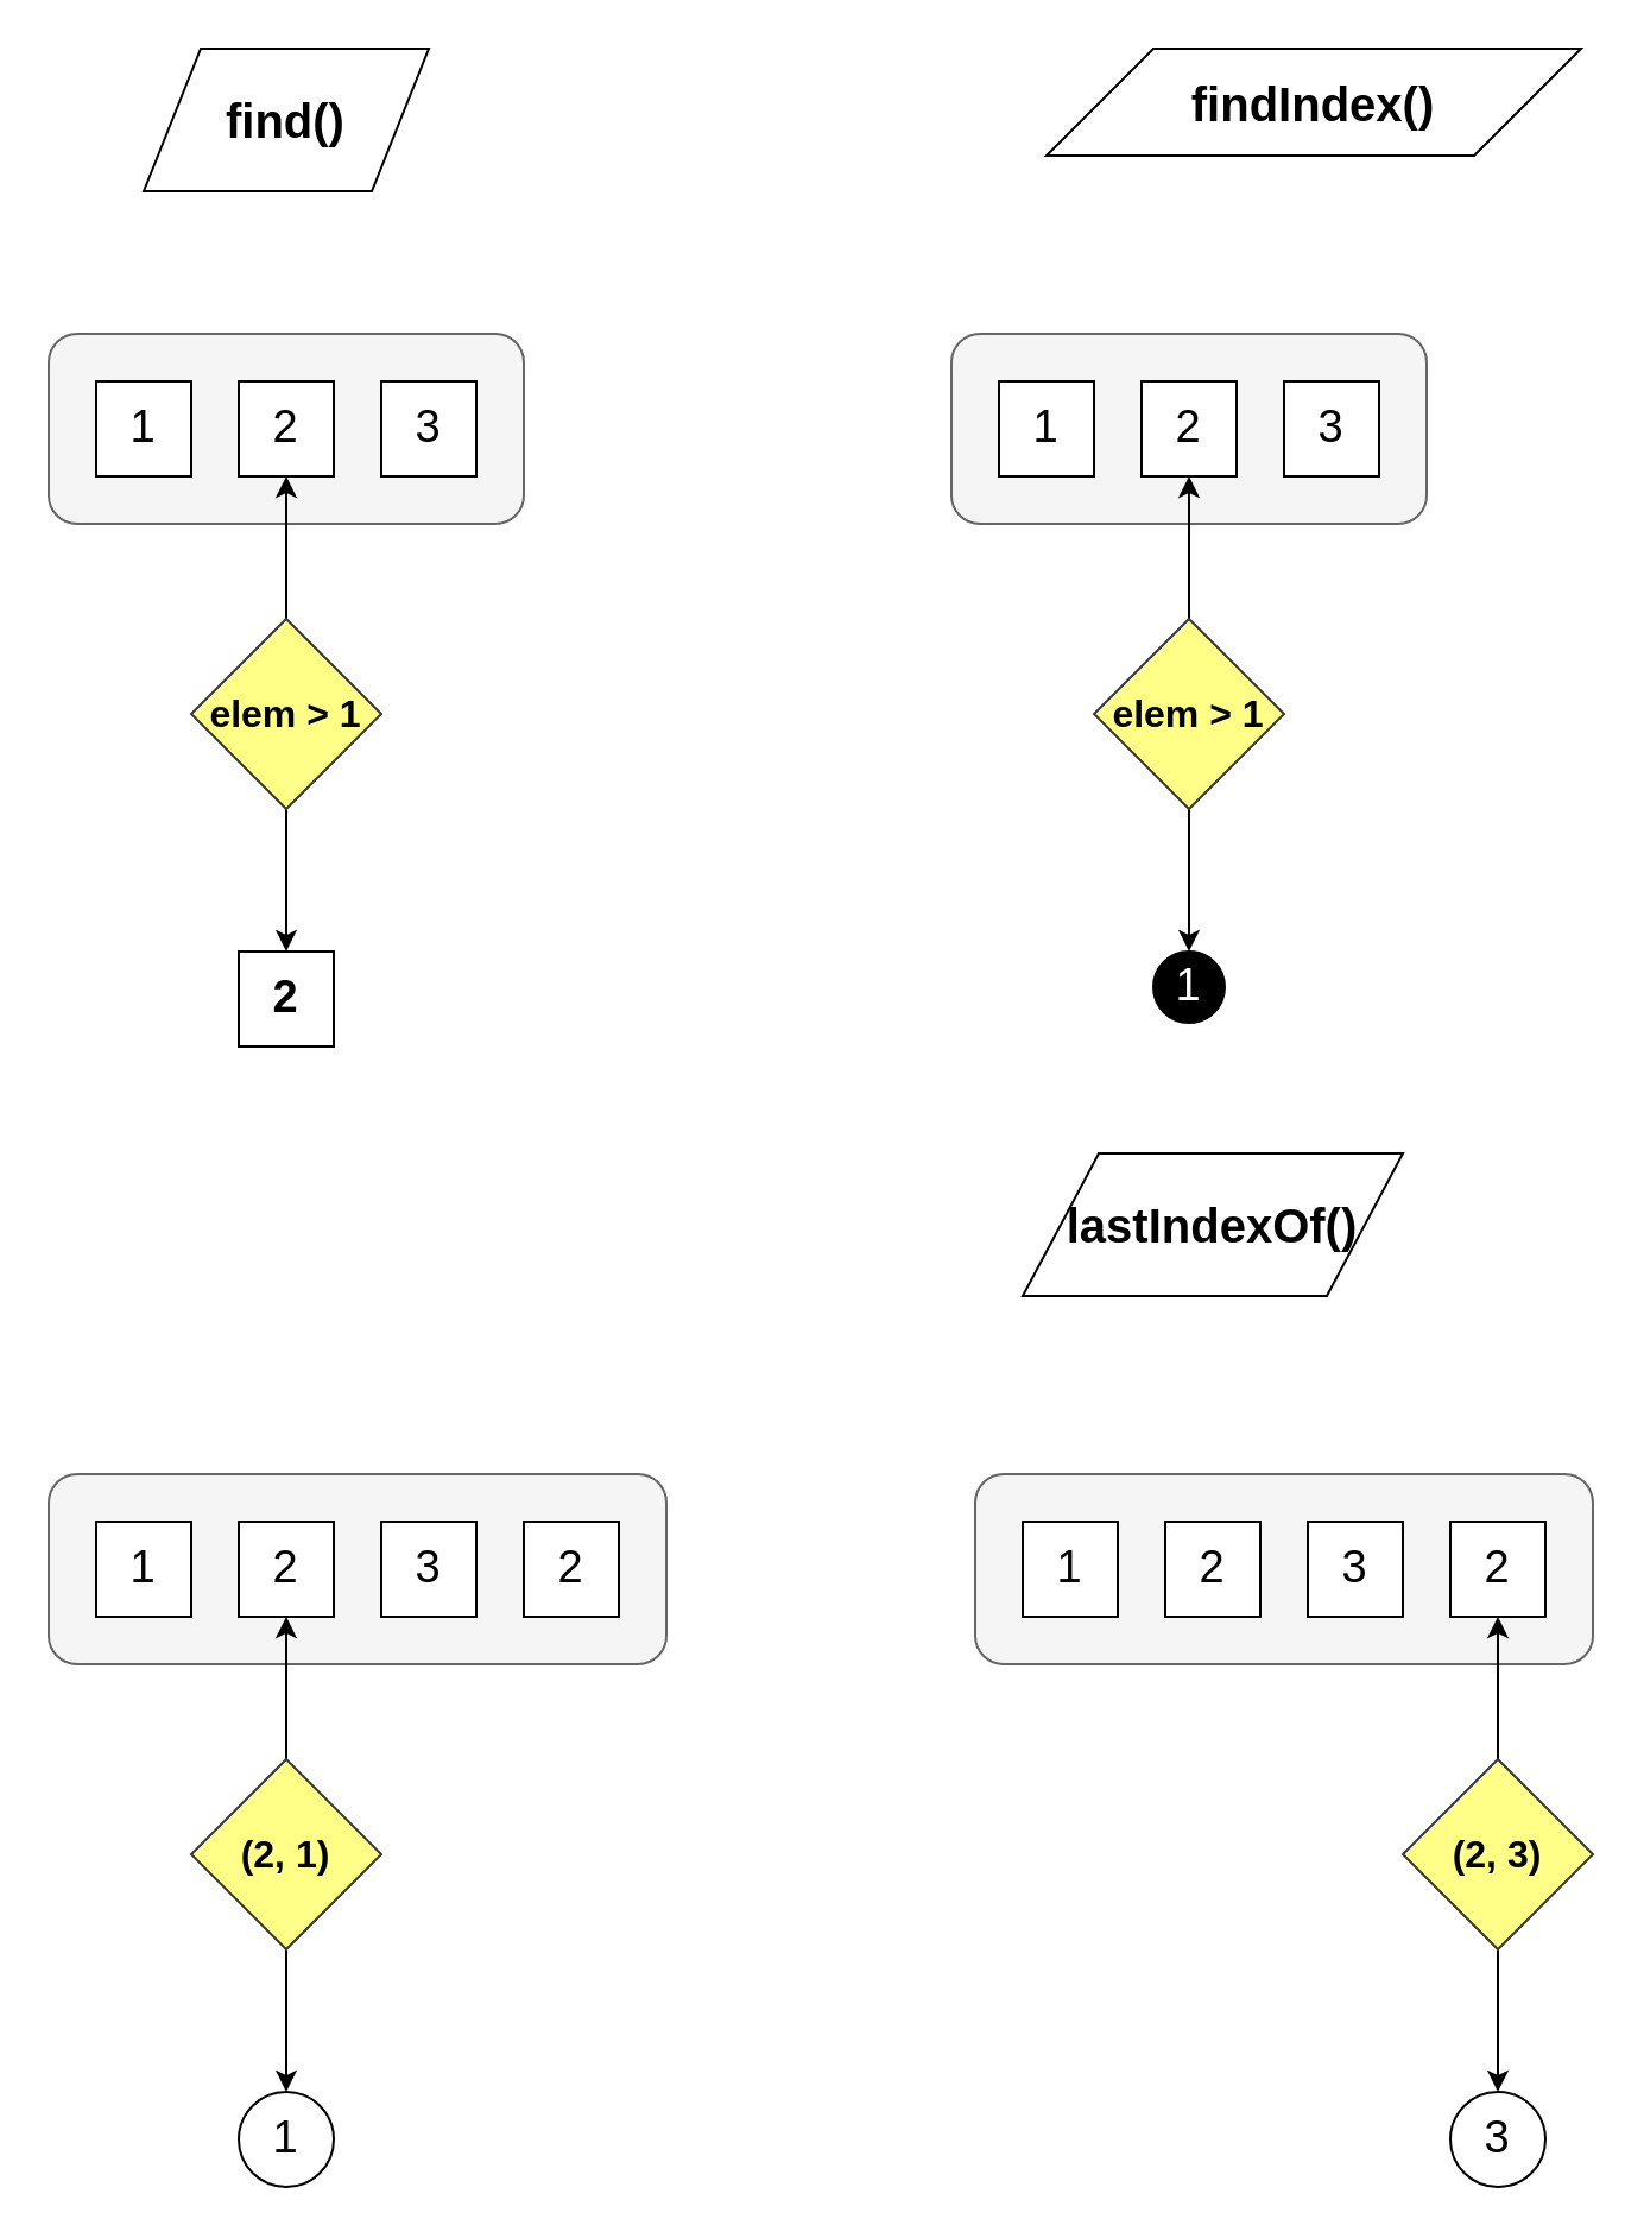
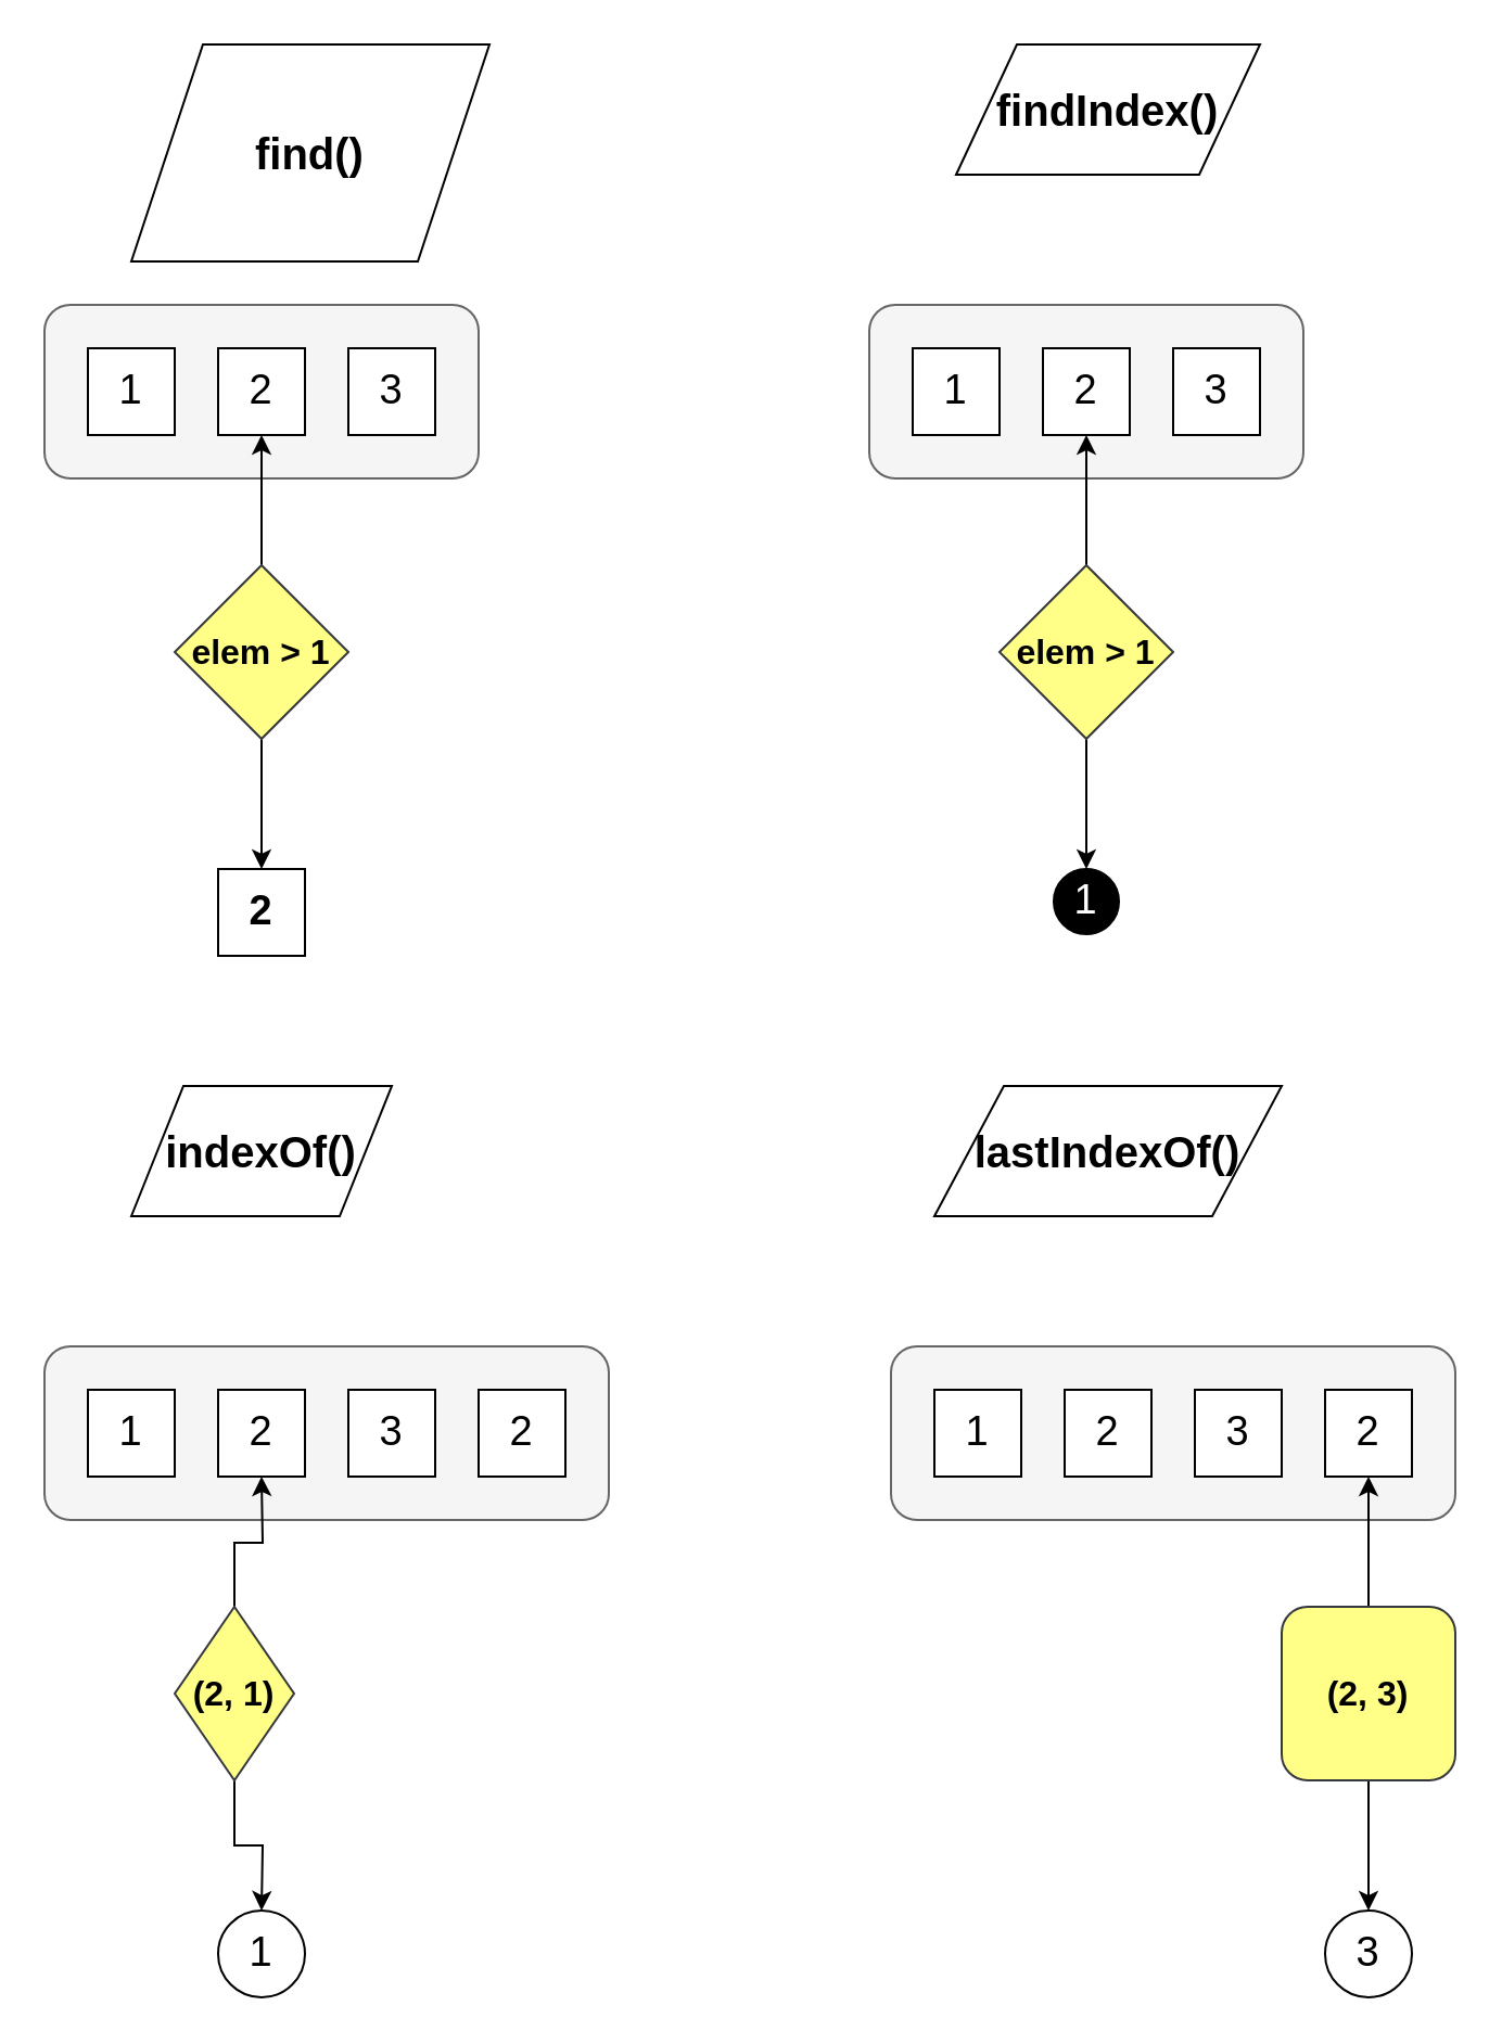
- <mxCell id="18" value="findIndex()" style="shape=parallelogram;perimeter=parallelogramPerimeter;whiteSpace=wrap;html=1;fontSize=20;fontStyle=1;" parent="1" vertex="1"><mxGeometry x="440" y="20" width="225" height="45" as="geometry" /></mxCell>
+ <mxCell id="18" value="findIndex()" style="shape=parallelogram;perimeter=parallelogramPerimeter;whiteSpace=wrap;html=1;fontSize=20;fontStyle=1;" parent="1" vertex="1"><mxGeometry x="440" y="20" width="140" height="60" as="geometry" /></mxCell>
- <mxCell id="10" value="find()" style="shape=parallelogram;perimeter=parallelogramPerimeter;whiteSpace=wrap;html=1;fontSize=20;fontStyle=1;" parent="1" vertex="1"><mxGeometry x="60" y="20" width="120" height="60" as="geometry" /></mxCell>
+ <mxCell id="10" value="find()" style="shape=parallelogram;perimeter=parallelogramPerimeter;whiteSpace=wrap;html=1;fontSize=20;fontStyle=1;" parent="1" vertex="1"><mxGeometry x="60" y="20" width="165" height="100" as="geometry" /></mxCell>
- <mxCell id="36" value="lastIndexOf()" style="shape=parallelogram;perimeter=parallelogramPerimeter;whiteSpace=wrap;html=1;fontSize=20;fontStyle=1;" parent="1" vertex="1"><mxGeometry x="430" y="485" width="160" height="60" as="geometry" /></mxCell>
+ <mxCell id="36" value="lastIndexOf()" style="shape=parallelogram;perimeter=parallelogramPerimeter;whiteSpace=wrap;html=1;fontSize=20;fontStyle=1;" parent="1" vertex="1"><mxGeometry x="430" y="500" width="160" height="60" as="geometry" /></mxCell>
+ <mxCell id="27" value="indexOf()" style="shape=parallelogram;perimeter=parallelogramPerimeter;whiteSpace=wrap;html=1;fontSize=20;fontStyle=1;" parent="1" vertex="1"><mxGeometry x="60" y="500" width="120" height="60" as="geometry" /></mxCell>
- <mxCell id="26" value="(2, 1)" style="rhombus;whiteSpace=wrap;html=1;fontSize=16;fontStyle=1;fillColor=#ffff88;strokeColor=#36393d;" parent="1" vertex="1"><mxGeometry x="80" y="740" width="80" height="80" as="geometry" /></mxCell>
+ <mxCell id="26" value="(2, 1)" style="rhombus;whiteSpace=wrap;html=1;fontSize=16;fontStyle=1;fillColor=#ffff88;strokeColor=#36393d;" parent="1" vertex="1"><mxGeometry x="80" y="740" width="55" height="80" as="geometry" /></mxCell>
- <mxCell id="35" value="(2, 3)" style="rhombus;whiteSpace=wrap;html=1;fontSize=16;fontStyle=1;fillColor=#ffff88;strokeColor=#36393d;" parent="1" vertex="1"><mxGeometry x="590" y="740" width="80" height="80" as="geometry" /></mxCell>
+ <mxCell id="35" value="(2, 3)" style="whiteSpace=wrap;html=1;fontSize=16;fontStyle=1;fillColor=#ffff88;strokeColor=#36393d;rounded=1;" parent="1" vertex="1"><mxGeometry x="590" y="740" width="80" height="80" as="geometry" /></mxCell>
